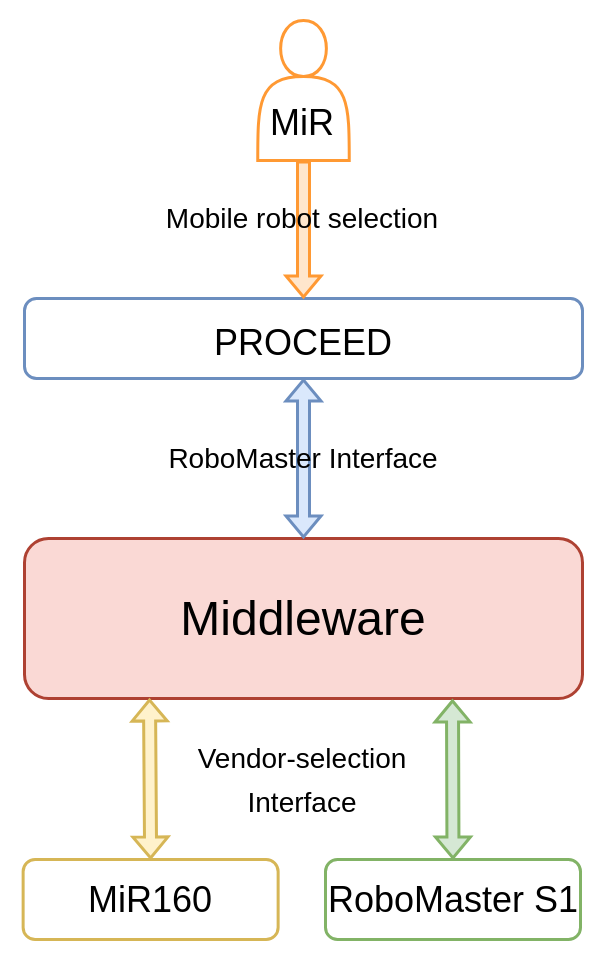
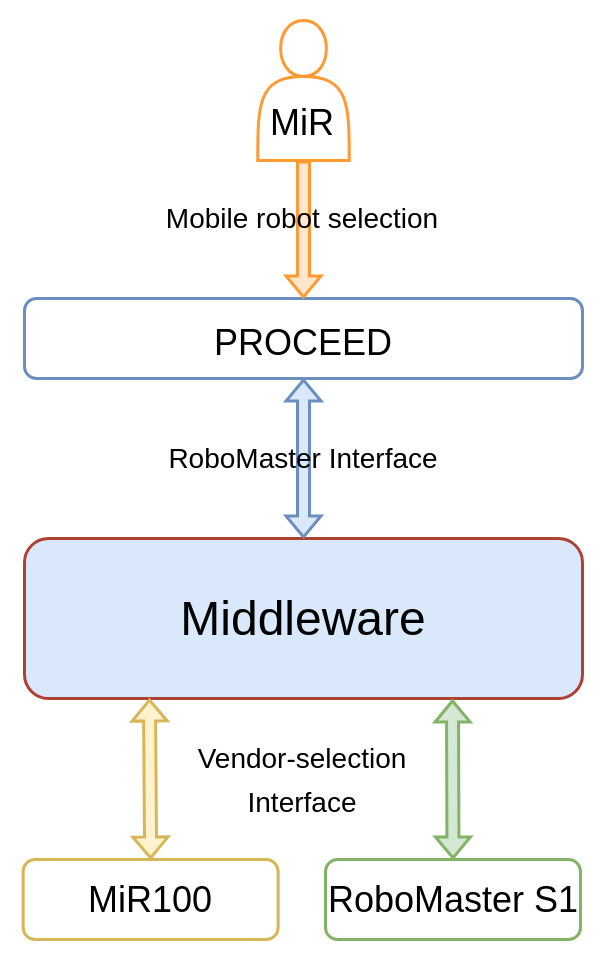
- <mxCell id="4" value="&lt;font style=&quot;font-size: 48px&quot;&gt;Middleware&lt;/font&gt;" style="rounded=1;whiteSpace=wrap;html=1;shadow=0;strokeWidth=3;fillColor=#fad9d5;strokeColor=#ae4132;" parent="1" vertex="1"><mxGeometry x="24" y="538" width="558" height="160" as="geometry" /></mxCell>
+ <mxCell id="4" value="&lt;font style=&quot;font-size: 48px&quot;&gt;Middleware&lt;/font&gt;" style="rounded=1;whiteSpace=wrap;html=1;shadow=0;strokeWidth=3;fillColor=#dae8fc;strokeColor=#ae4132;" parent="1" vertex="1"><mxGeometry x="24" y="538" width="558" height="160" as="geometry" /></mxCell>
- <mxCell id="5" value="&lt;font style=&quot;font-size: 36px&quot;&gt;MiR160&lt;/font&gt;" style="text;html=1;strokeColor=none;fillColor=none;align=center;verticalAlign=middle;whiteSpace=wrap;rounded=0;shadow=0;fontSize=36;" parent="1" vertex="1"><mxGeometry x="20.13" y="879" width="260" height="40" as="geometry" /></mxCell>
+ <mxCell id="5" value="&lt;font style=&quot;font-size: 36px&quot;&gt;MiR100&lt;/font&gt;" style="text;html=1;strokeColor=none;fillColor=none;align=center;verticalAlign=middle;whiteSpace=wrap;rounded=0;shadow=0;fontSize=36;" parent="1" vertex="1"><mxGeometry x="20.13" y="879" width="260" height="40" as="geometry" /></mxCell>
